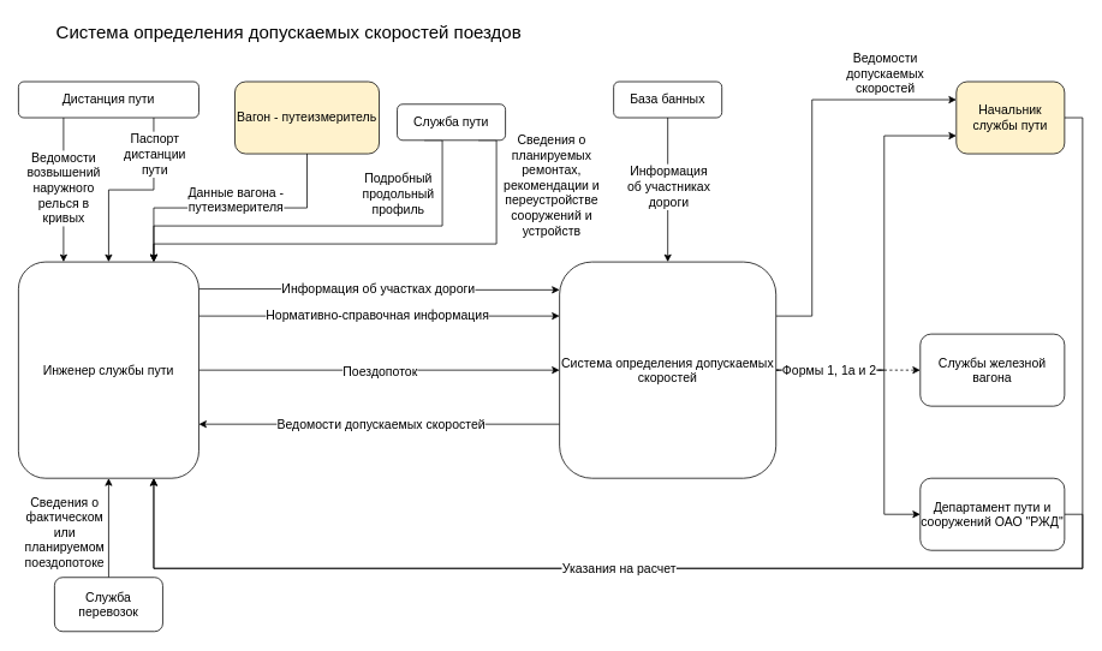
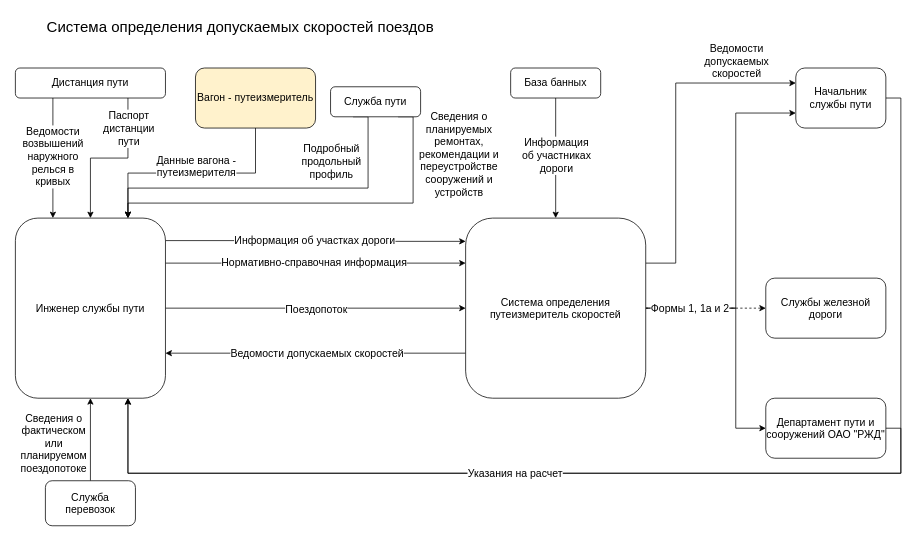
- <mxCell id="19" value="&lt;font style=&quot;font-size: 14px;&quot;&gt;Начальник службы пути&lt;/font&gt;" style="rounded=1;whiteSpace=wrap;html=1;fillColor=#fff2cc;" vertex="1" parent="1"><mxGeometry x="1060" y="90" width="120" height="80" as="geometry" /></mxCell>
+ <mxCell id="19" value="&lt;font style=&quot;font-size: 14px;&quot;&gt;Начальник службы пути&lt;/font&gt;" style="rounded=1;whiteSpace=wrap;html=1;" vertex="1" parent="1"><mxGeometry x="1060" y="90" width="120" height="80" as="geometry" /></mxCell>
- <mxCell id="33" value="&lt;font style=&quot;font-size: 14px;&quot;&gt;Система определения допускаемых скоростей&lt;/font&gt;" style="rounded=1;whiteSpace=wrap;html=1;" vertex="1" parent="1"><mxGeometry x="620" y="290" width="240" height="240" as="geometry" /></mxCell>
+ <mxCell id="33" value="&lt;font style=&quot;font-size: 14px;&quot;&gt;Система определения путеизмеритель скоростей&lt;/font&gt;" style="rounded=1;whiteSpace=wrap;html=1;" vertex="1" parent="1"><mxGeometry x="620" y="290" width="240" height="240" as="geometry" /></mxCell>
- <mxCell id="34" value="&lt;font style=&quot;font-size: 14px;&quot;&gt;Службы железной вагона&lt;/font&gt;" style="rounded=1;whiteSpace=wrap;html=1;" vertex="1" parent="1"><mxGeometry x="1020" y="370" width="160" height="80" as="geometry" /></mxCell>
+ <mxCell id="34" value="&lt;font style=&quot;font-size: 14px;&quot;&gt;Службы железной дороги&lt;/font&gt;" style="rounded=1;whiteSpace=wrap;html=1;" vertex="1" parent="1"><mxGeometry x="1020" y="370" width="160" height="80" as="geometry" /></mxCell>
